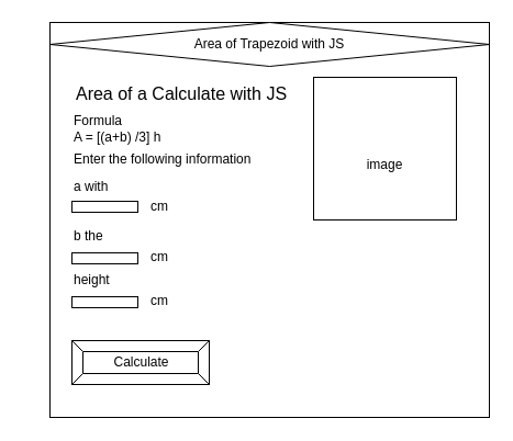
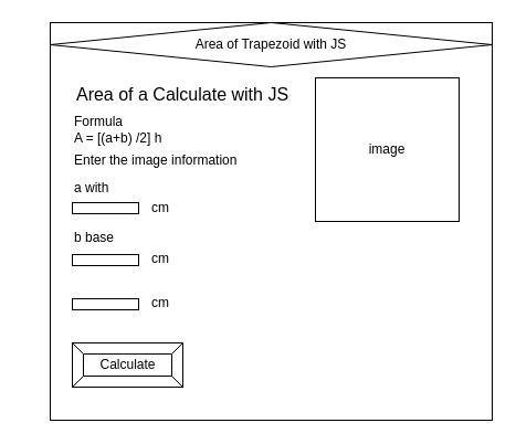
- <mxCell id="6" value="&lt;span style=&quot;font-size: 12px&quot;&gt;Formula&amp;nbsp;&lt;br&gt;&lt;div style=&quot;&quot;&gt;&lt;span&gt;A = [(a+b) /3] h&lt;/span&gt;&lt;/div&gt;&lt;/span&gt;" style="text;html=1;strokeColor=none;fillColor=none;align=left;verticalAlign=middle;whiteSpace=wrap;rounded=0;fontSize=16;" vertex="1" parent="1"><mxGeometry x="65" y="100" width="120" height="30" as="geometry" /></mxCell>
+ <mxCell id="6" value="&lt;span style=&quot;font-size: 12px&quot;&gt;Formula&amp;nbsp;&lt;br&gt;&lt;div style=&quot;&quot;&gt;&lt;span&gt;A = [(a+b) /2] h&lt;/span&gt;&lt;/div&gt;&lt;/span&gt;" style="text;html=1;strokeColor=none;fillColor=none;align=left;verticalAlign=middle;whiteSpace=wrap;rounded=0;fontSize=16;" vertex="1" parent="1"><mxGeometry x="65" y="100" width="120" height="30" as="geometry" /></mxCell>
- <mxCell id="7" value="Enter the following information&amp;nbsp;" style="text;html=1;strokeColor=none;fillColor=none;align=left;verticalAlign=middle;whiteSpace=wrap;rounded=0;fontSize=12;" vertex="1" parent="1"><mxGeometry x="65" y="130" width="200" height="30" as="geometry" /></mxCell>
+ <mxCell id="7" value="Enter the image information&amp;nbsp;" style="text;html=1;strokeColor=none;fillColor=none;align=left;verticalAlign=middle;whiteSpace=wrap;rounded=0;fontSize=12;" vertex="1" parent="1"><mxGeometry x="65" y="130" width="200" height="30" as="geometry" /></mxCell>
- <mxCell id="18" value="image" style="text;html=1;strokeColor=none;fillColor=none;align=center;verticalAlign=middle;whiteSpace=wrap;rounded=0;fontSize=12;" vertex="1" parent="1"><mxGeometry x="320" y="135" width="60" height="30" as="geometry" /></mxCell>
+ <mxCell id="18" value="image" style="text;html=1;strokeColor=none;fillColor=none;align=center;verticalAlign=middle;whiteSpace=wrap;rounded=0;fontSize=12;" vertex="1" parent="1"><mxGeometry x="320" y="120" width="60" height="30" as="geometry" /></mxCell>
- <mxCell id="9" value="b the" style="text;html=1;strokeColor=none;fillColor=none;align=left;verticalAlign=middle;whiteSpace=wrap;rounded=0;fontSize=12;" vertex="1" parent="1"><mxGeometry x="65" y="200" width="60" height="30" as="geometry" /></mxCell>
+ <mxCell id="9" value="b base" style="text;html=1;strokeColor=none;fillColor=none;align=left;verticalAlign=middle;whiteSpace=wrap;rounded=0;fontSize=12;" vertex="1" parent="1"><mxGeometry x="65" y="200" width="60" height="30" as="geometry" /></mxCell>
- <mxCell id="10" value="height" style="text;html=1;strokeColor=none;fillColor=none;align=left;verticalAlign=middle;whiteSpace=wrap;rounded=0;fontSize=12;" vertex="1" parent="1"><mxGeometry x="65" y="240" width="60" height="30" as="geometry" /></mxCell>
- <mxCell id="4" value="Calculate" style="labelPosition=center;verticalLabelPosition=middle;align=center;html=1;shape=mxgraph.basic.button;dx=10;" parent="1" vertex="1"><mxGeometry x="65" y="310" width="125" height="40" as="geometry" /></mxCell>
+ <mxCell id="4" value="Calculate" style="labelPosition=center;verticalLabelPosition=middle;align=center;html=1;shape=mxgraph.basic.button;dx=10;" parent="1" vertex="1"><mxGeometry x="65" y="310" width="100" height="40" as="geometry" /></mxCell>
